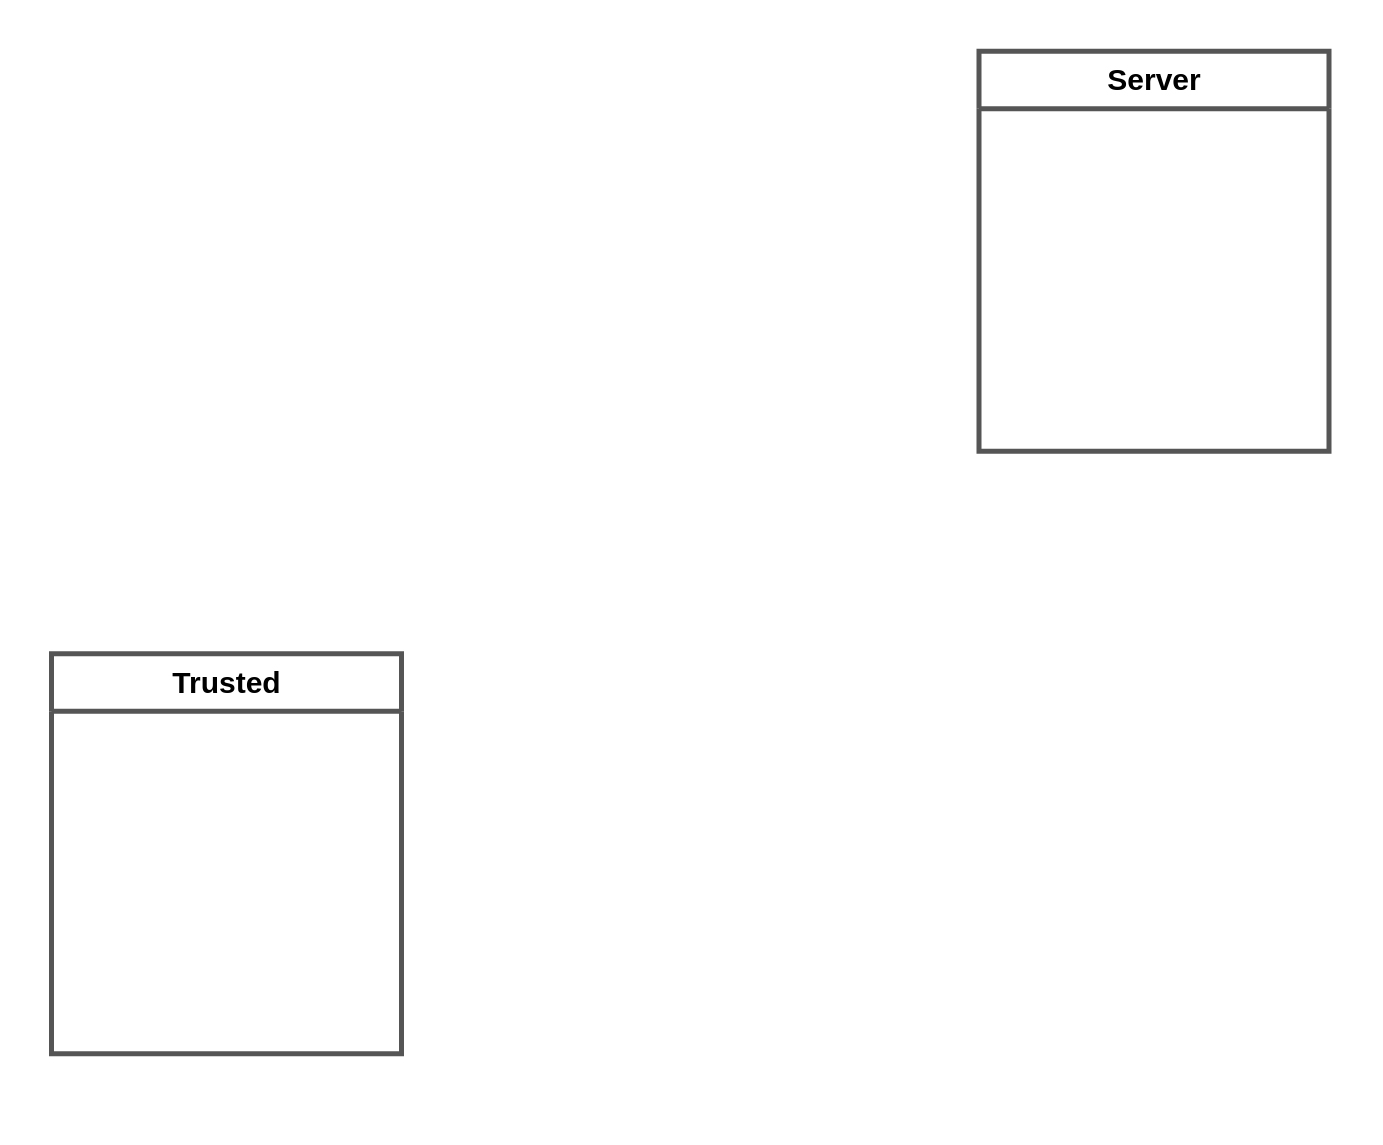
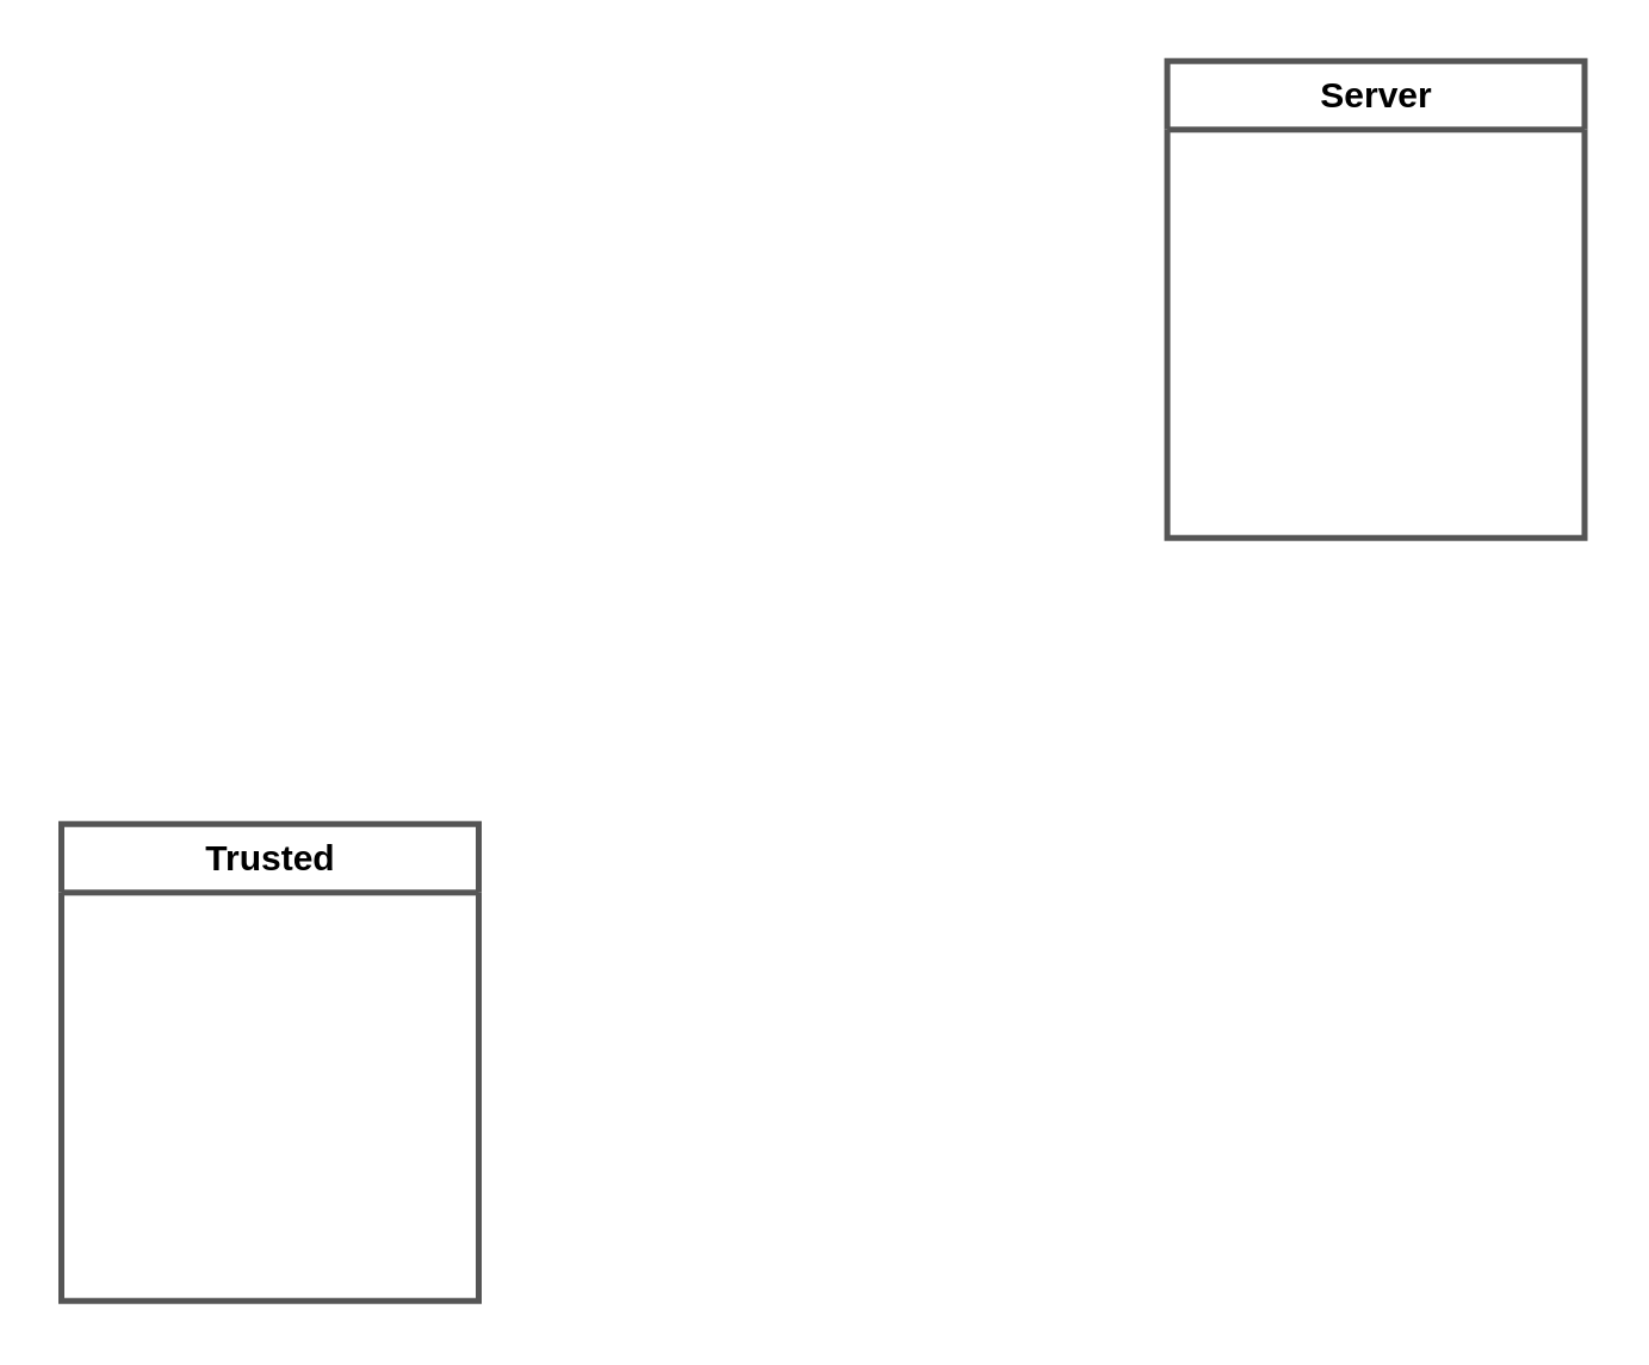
- <mxCell id="3" parent="1" value="Trusted" style="swimlane;childLayout=stackLayout;horizontal=1;horizontalStack=0;resizeParent=1;resizeParentMax=0;resizeLast=0;collapsible=1;html=1;strokeColor=#555555;strokeWidth=2;shadow=1fillColor=#F2F2F2;" vertex="1"><mxGeometry x="20" y="261" width="140" height="160" as="geometry" /></mxCell>
+ <mxCell id="3" parent="1" value="Trusted" style="swimlane;childLayout=stackLayout;horizontal=1;horizontalStack=0;resizeParent=1;resizeParentMax=0;resizeLast=0;collapsible=1;html=1;strokeColor=#555555;strokeWidth=2;shadow=1fillColor=#F2F2F2;" vertex="1"><mxGeometry x="20" y="276" width="140" height="160" as="geometry" /></mxCell>
